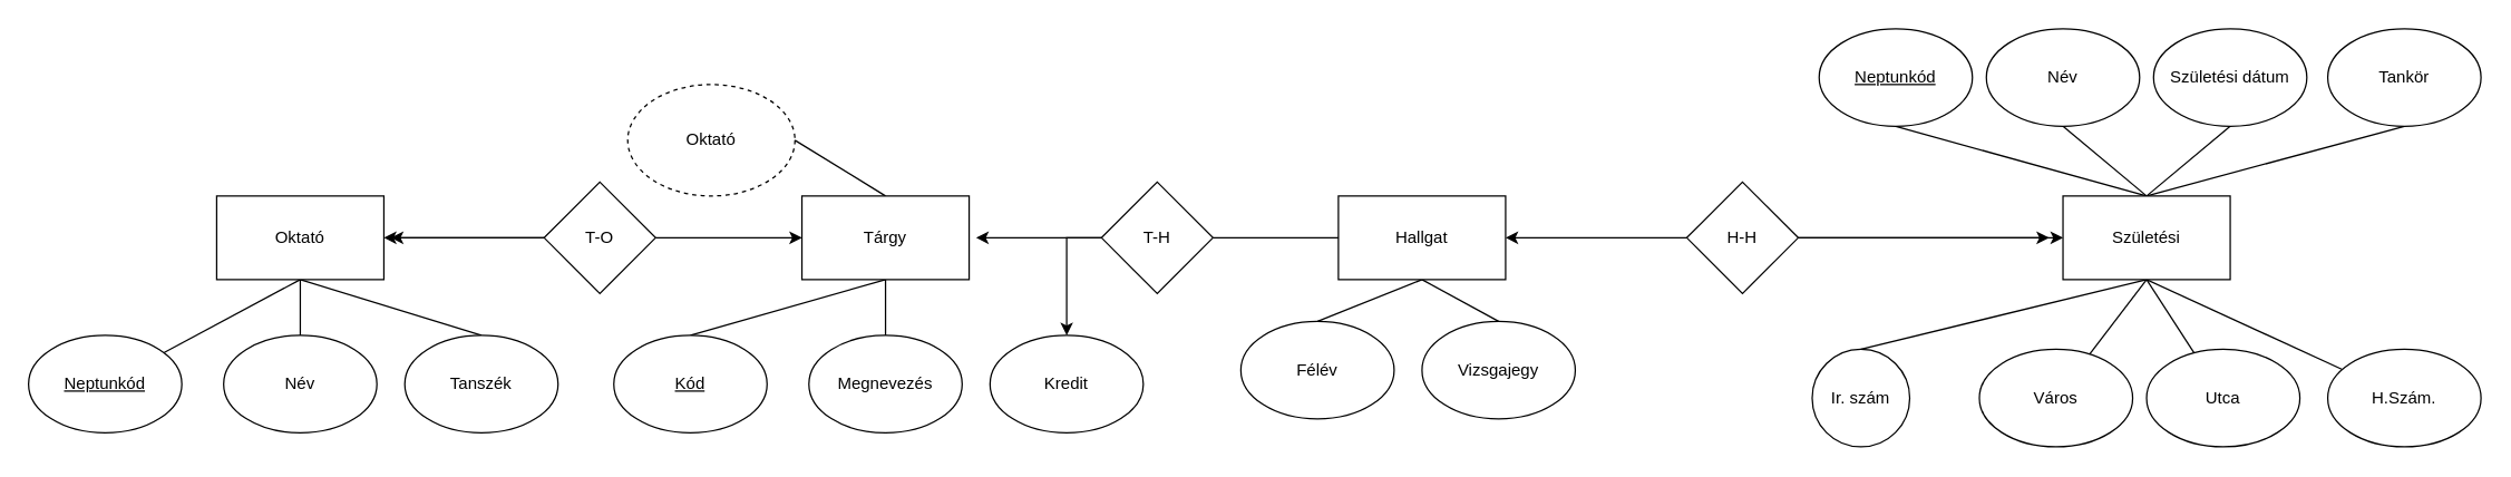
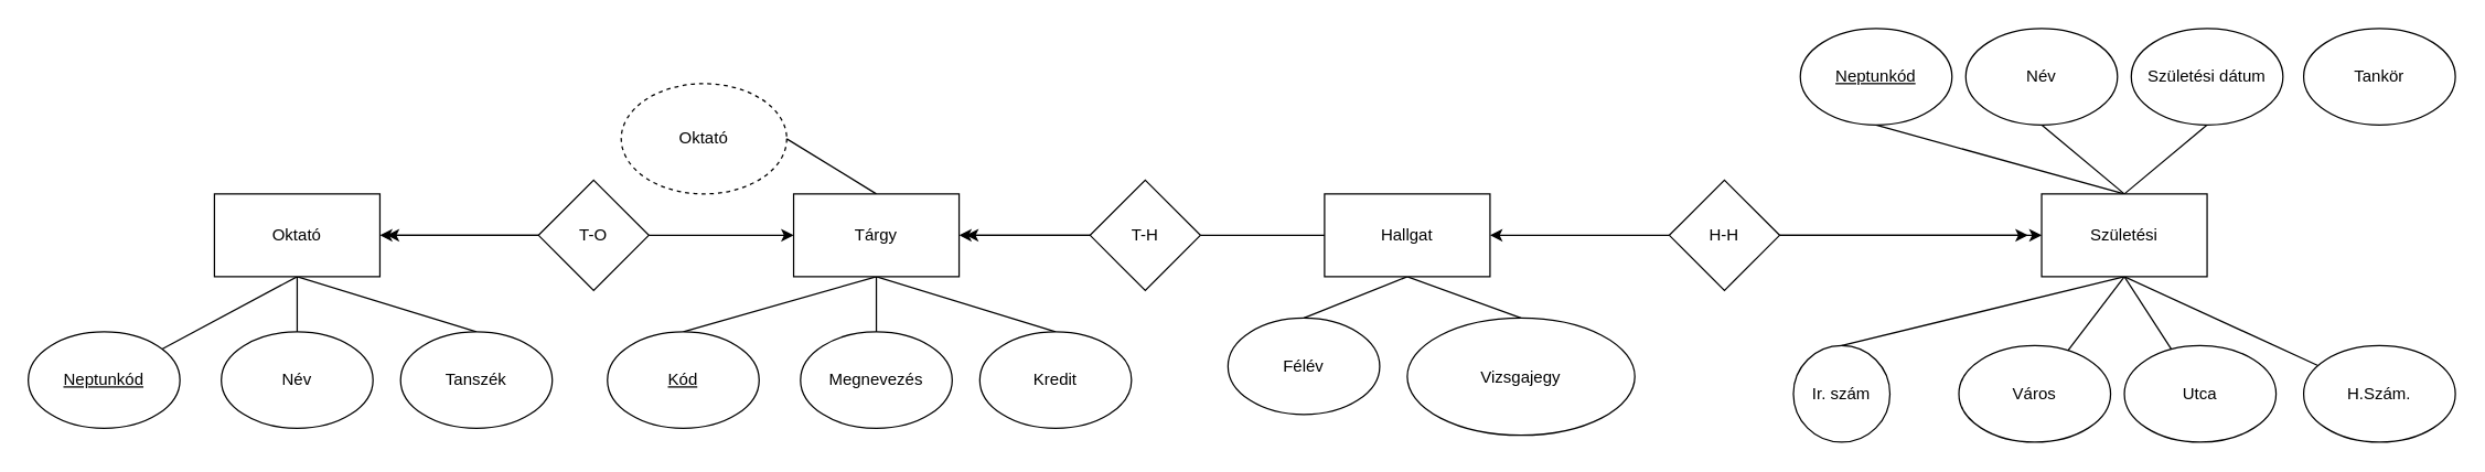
- <mxCell id="5" style="rounded=0;orthogonalLoop=1;jettySize=auto;html=1;exitX=0.5;exitY=0;exitDx=0;exitDy=0;entryX=0.5;entryY=1;entryDx=0;entryDy=0;endArrow=none;startFill=0;" edge="1" parent="1" source="10" target="50"><mxGeometry relative="1" as="geometry" /></mxCell>
- <mxCell id="33" style="edgeStyle=orthogonalEdgeStyle;rounded=0;orthogonalLoop=1;jettySize=auto;html=1;exitX=0;exitY=0.5;exitDx=0;exitDy=0;" edge="1" parent="1" source="35" target="26"><mxGeometry relative="1" as="geometry" /></mxCell>
+ <mxCell id="33" style="edgeStyle=orthogonalEdgeStyle;rounded=0;orthogonalLoop=1;jettySize=auto;html=1;exitX=0;exitY=0.5;exitDx=0;exitDy=0;entryX=1;entryY=0.5;entryDx=0;entryDy=0;" edge="1" parent="1" source="35" target="18"><mxGeometry relative="1" as="geometry" /></mxCell>
+ <mxCell id="16" style="rounded=0;orthogonalLoop=1;jettySize=auto;html=1;exitX=0.5;exitY=1;exitDx=0;exitDy=0;entryX=0.5;entryY=0;entryDx=0;entryDy=0;endArrow=none;startFill=0;" edge="1" parent="1" source="18" target="26"><mxGeometry relative="1" as="geometry" /></mxCell>
- <mxCell id="30" value="Vizsgajegy" style="ellipse;whiteSpace=wrap;html=1;" vertex="1" parent="1"><mxGeometry x="1020" y="230" width="110" height="70" as="geometry" /></mxCell>
+ <mxCell id="30" value="Vizsgajegy" style="ellipse;whiteSpace=wrap;html=1;" vertex="1" parent="1"><mxGeometry x="1020" y="230" width="165" height="85" as="geometry" /></mxCell>
